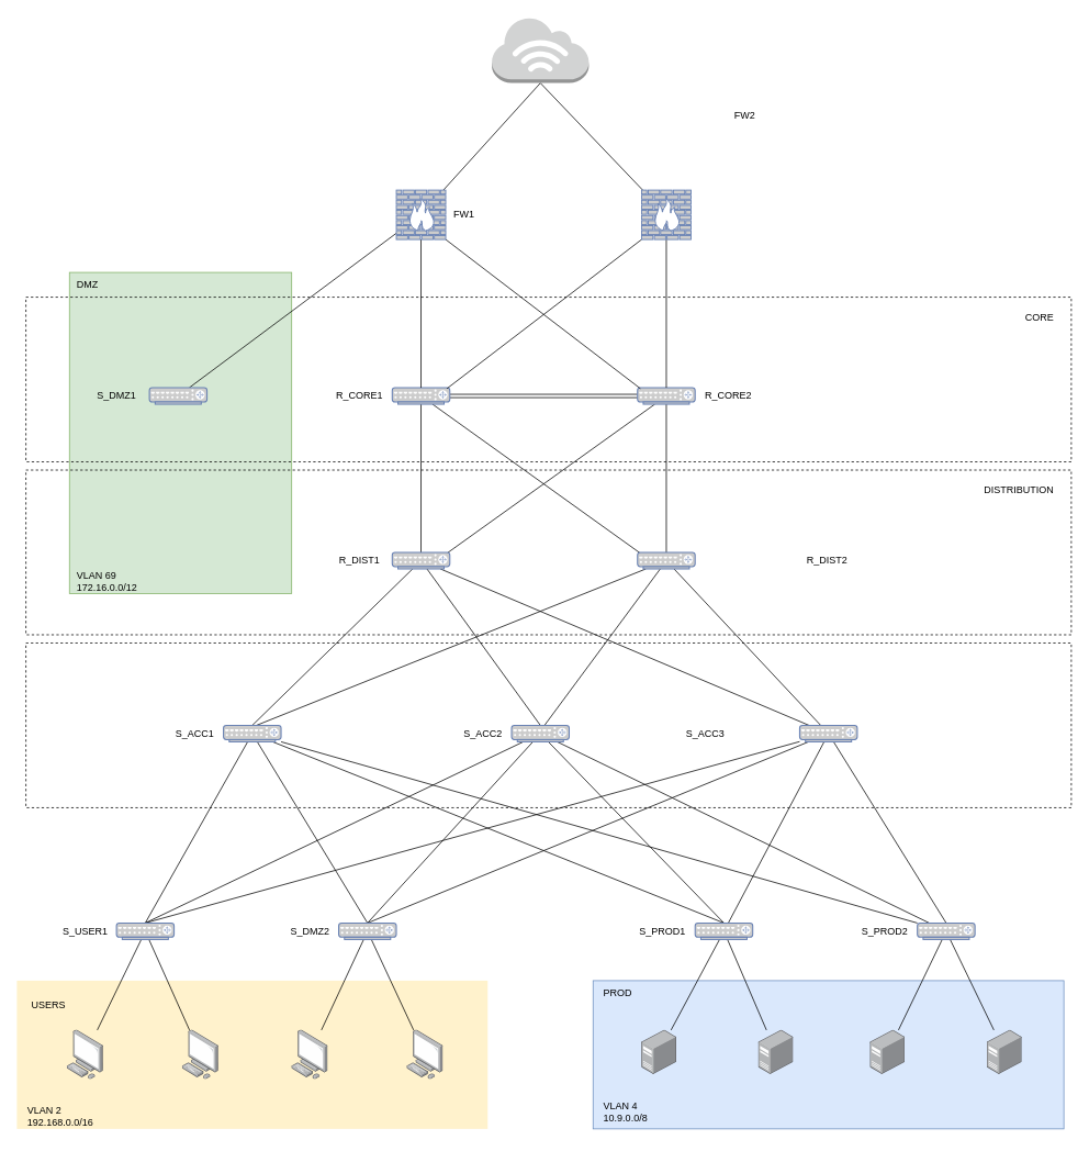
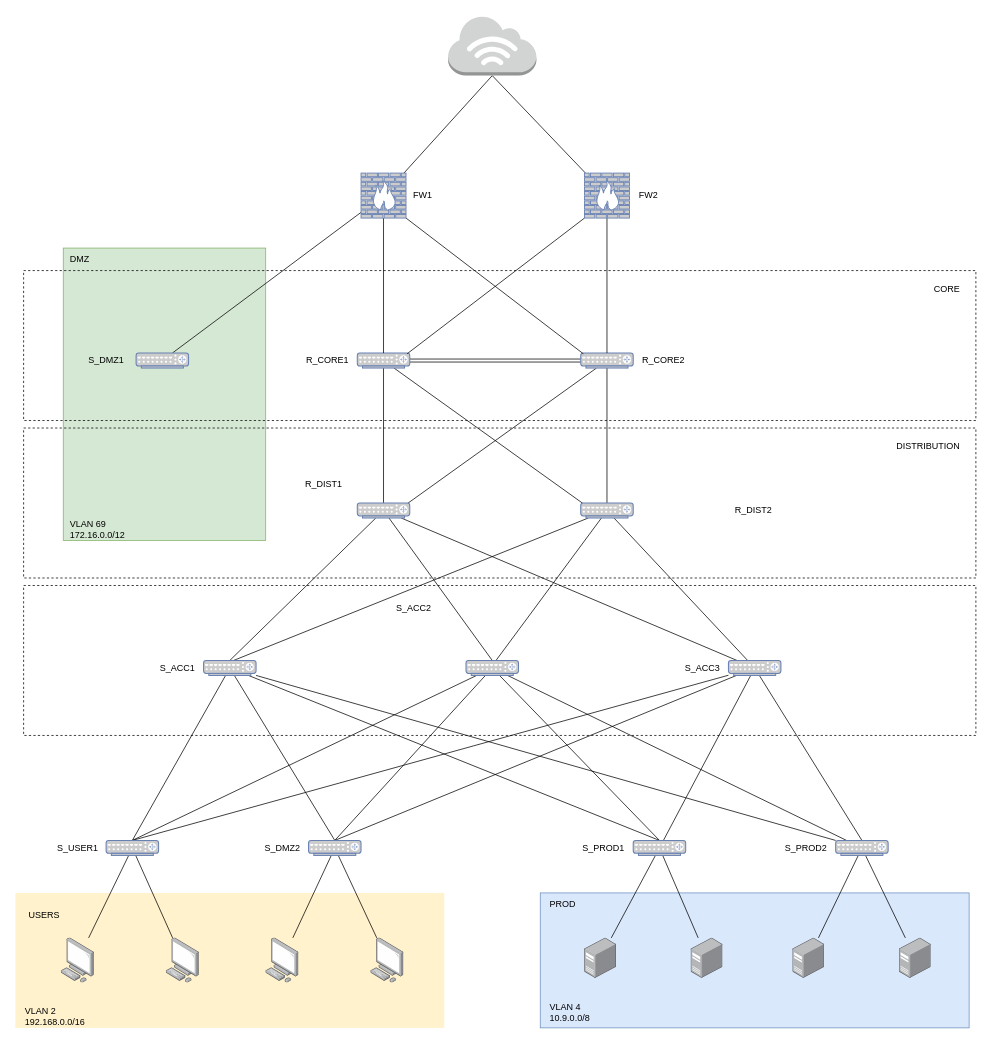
- <mxCell id="73" value="FW2" style="text;html=1;align=center;verticalAlign=middle;resizable=0;points=[];autosize=1;strokeColor=none;fillColor=none;" vertex="1" parent="1"><mxGeometry x="879" y="125" width="50" height="30" as="geometry" /></mxCell>
+ <mxCell id="73" value="FW2" style="text;html=1;align=center;verticalAlign=middle;resizable=0;points=[];autosize=1;strokeColor=none;fillColor=none;" vertex="1" parent="1"><mxGeometry x="839" y="245" width="50" height="30" as="geometry" /></mxCell>
- <mxCell id="76" value="R_DIST1" style="text;html=1;align=center;verticalAlign=middle;resizable=0;points=[];autosize=1;strokeColor=none;fillColor=none;" vertex="1" parent="1"><mxGeometry x="401" y="665" width="70" height="30" as="geometry" /></mxCell>
+ <mxCell id="76" value="R_DIST1" style="text;html=1;align=center;verticalAlign=middle;resizable=0;points=[];autosize=1;strokeColor=none;fillColor=none;" vertex="1" parent="1"><mxGeometry x="396" y="630" width="70" height="30" as="geometry" /></mxCell>
- <mxCell id="79" value="S_ACC2" style="text;html=1;align=center;verticalAlign=middle;resizable=0;points=[];autosize=1;strokeColor=none;fillColor=none;" vertex="1" parent="1"><mxGeometry x="551" y="875" width="70" height="30" as="geometry" /></mxCell>
+ <mxCell id="79" value="S_ACC2" style="text;html=1;align=center;verticalAlign=middle;resizable=0;points=[];autosize=1;strokeColor=none;fillColor=none;" vertex="1" parent="1"><mxGeometry x="516" y="795" width="70" height="30" as="geometry" /></mxCell>
- <mxCell id="80" value="S_ACC3" style="text;html=1;align=center;verticalAlign=middle;resizable=0;points=[];autosize=1;strokeColor=none;fillColor=none;" vertex="1" parent="1"><mxGeometry x="821" y="875" width="70" height="30" as="geometry" /></mxCell>
+ <mxCell id="80" value="S_ACC3" style="text;html=1;align=center;verticalAlign=middle;resizable=0;points=[];autosize=1;strokeColor=none;fillColor=none;" vertex="1" parent="1"><mxGeometry x="901" y="875" width="70" height="30" as="geometry" /></mxCell>
